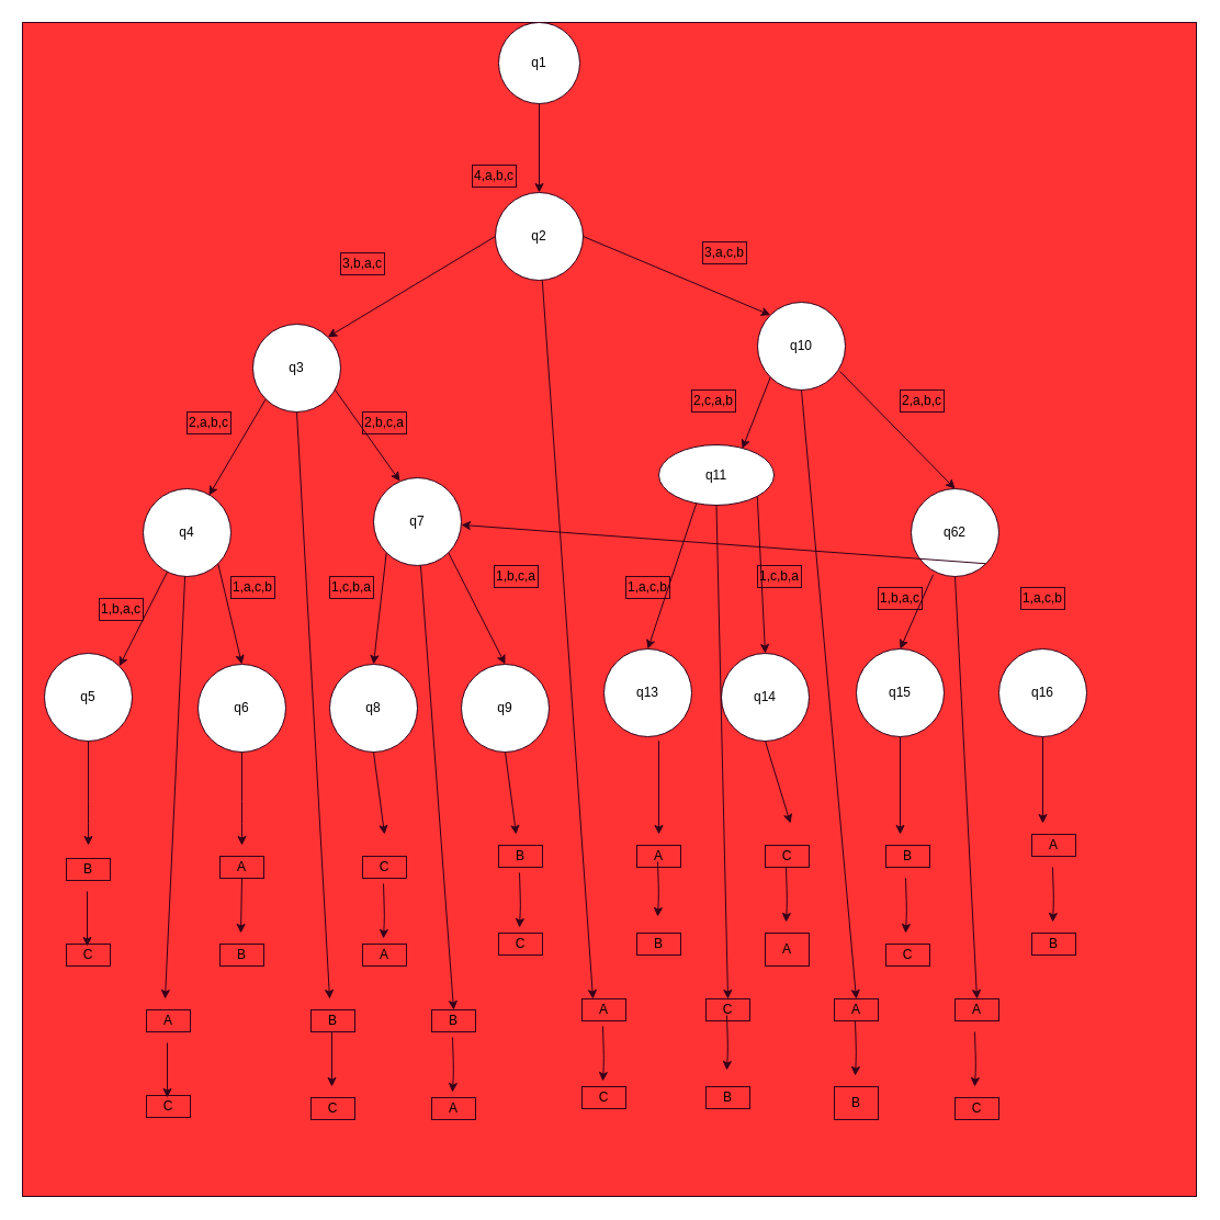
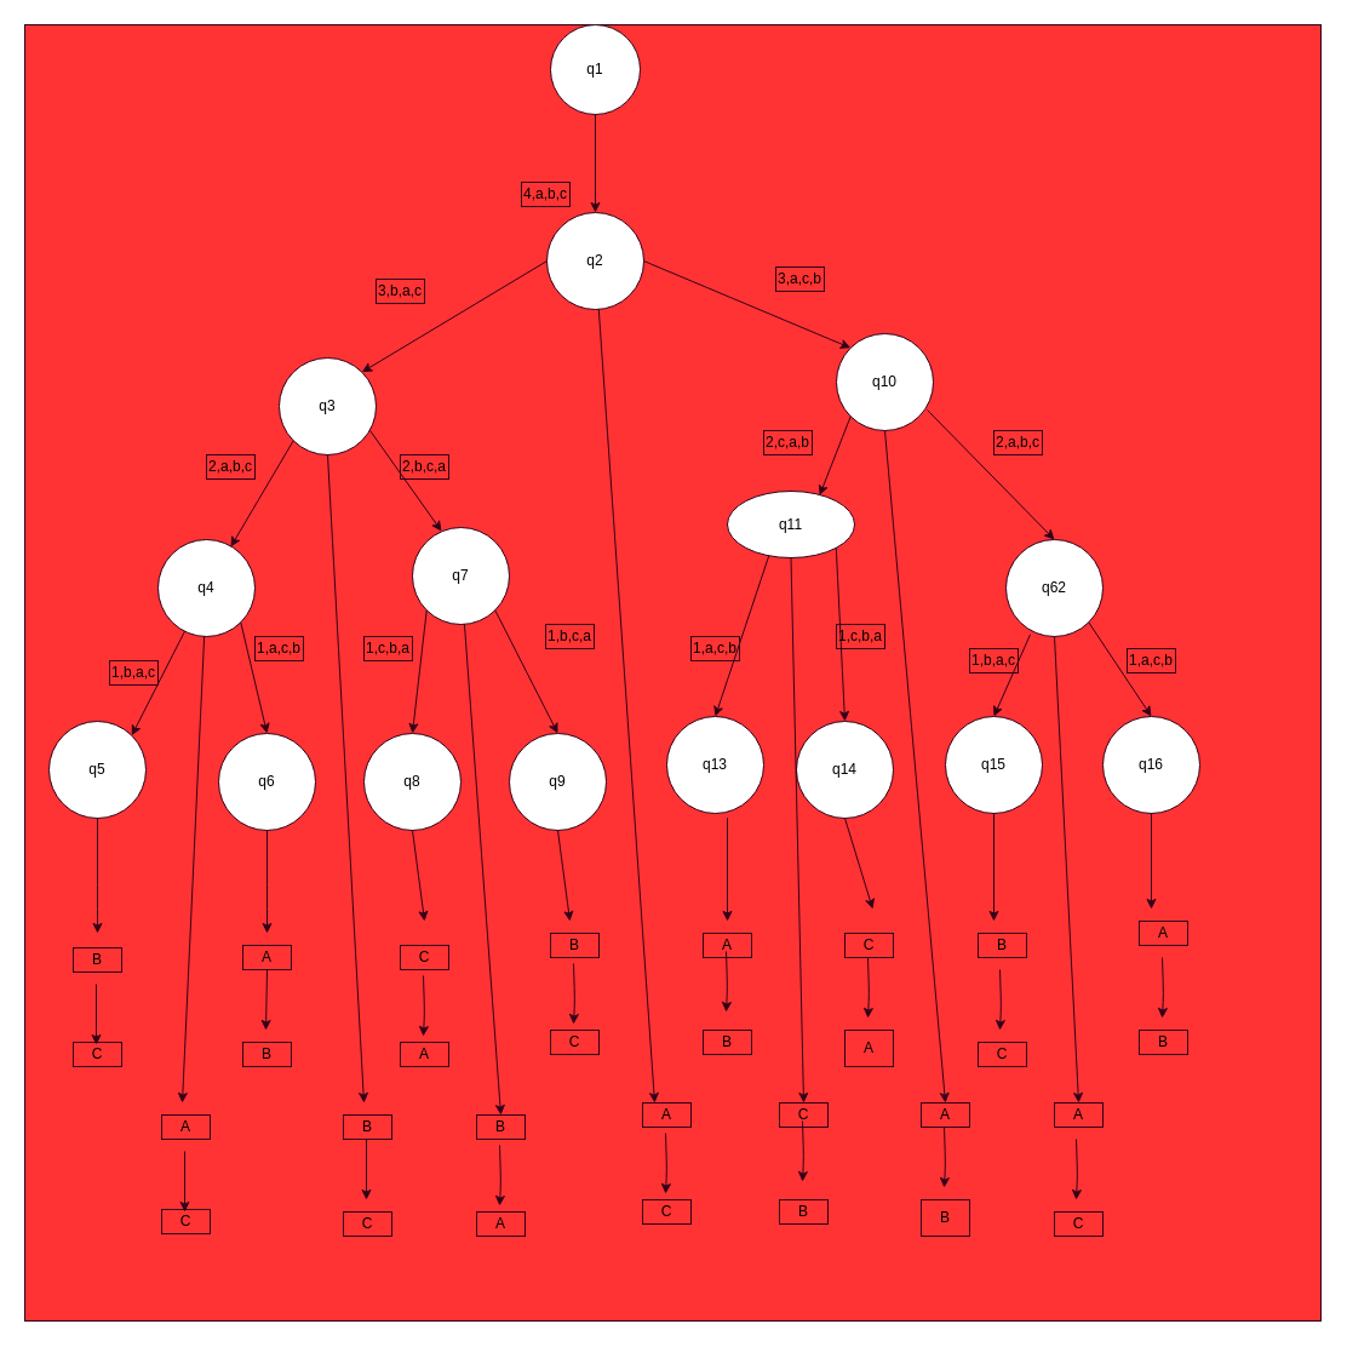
- <mxCell id="31" value="" style="endArrow=classic;html=1;exitX=1;exitY=1;exitDx=0;exitDy=0;strokeColor=#33001A;shadow=0;" edge="1" parent="1" source="6" target="8"><mxGeometry width="50" height="50" relative="1" as="geometry"><mxPoint x="860" y="533.32" as="sourcePoint" /><mxPoint x="830" y="601" as="targetPoint" /></mxGeometry></mxCell>
+ <mxCell id="31" value="" style="endArrow=classic;html=1;exitX=1;exitY=1;exitDx=0;exitDy=0;entryX=0.5;entryY=0;entryDx=0;entryDy=0;strokeColor=#33001A;shadow=0;" edge="1" parent="1" source="6" target="10"><mxGeometry width="50" height="50" relative="1" as="geometry"><mxPoint x="860" y="533.32" as="sourcePoint" /><mxPoint x="830" y="601" as="targetPoint" /></mxGeometry></mxCell>
